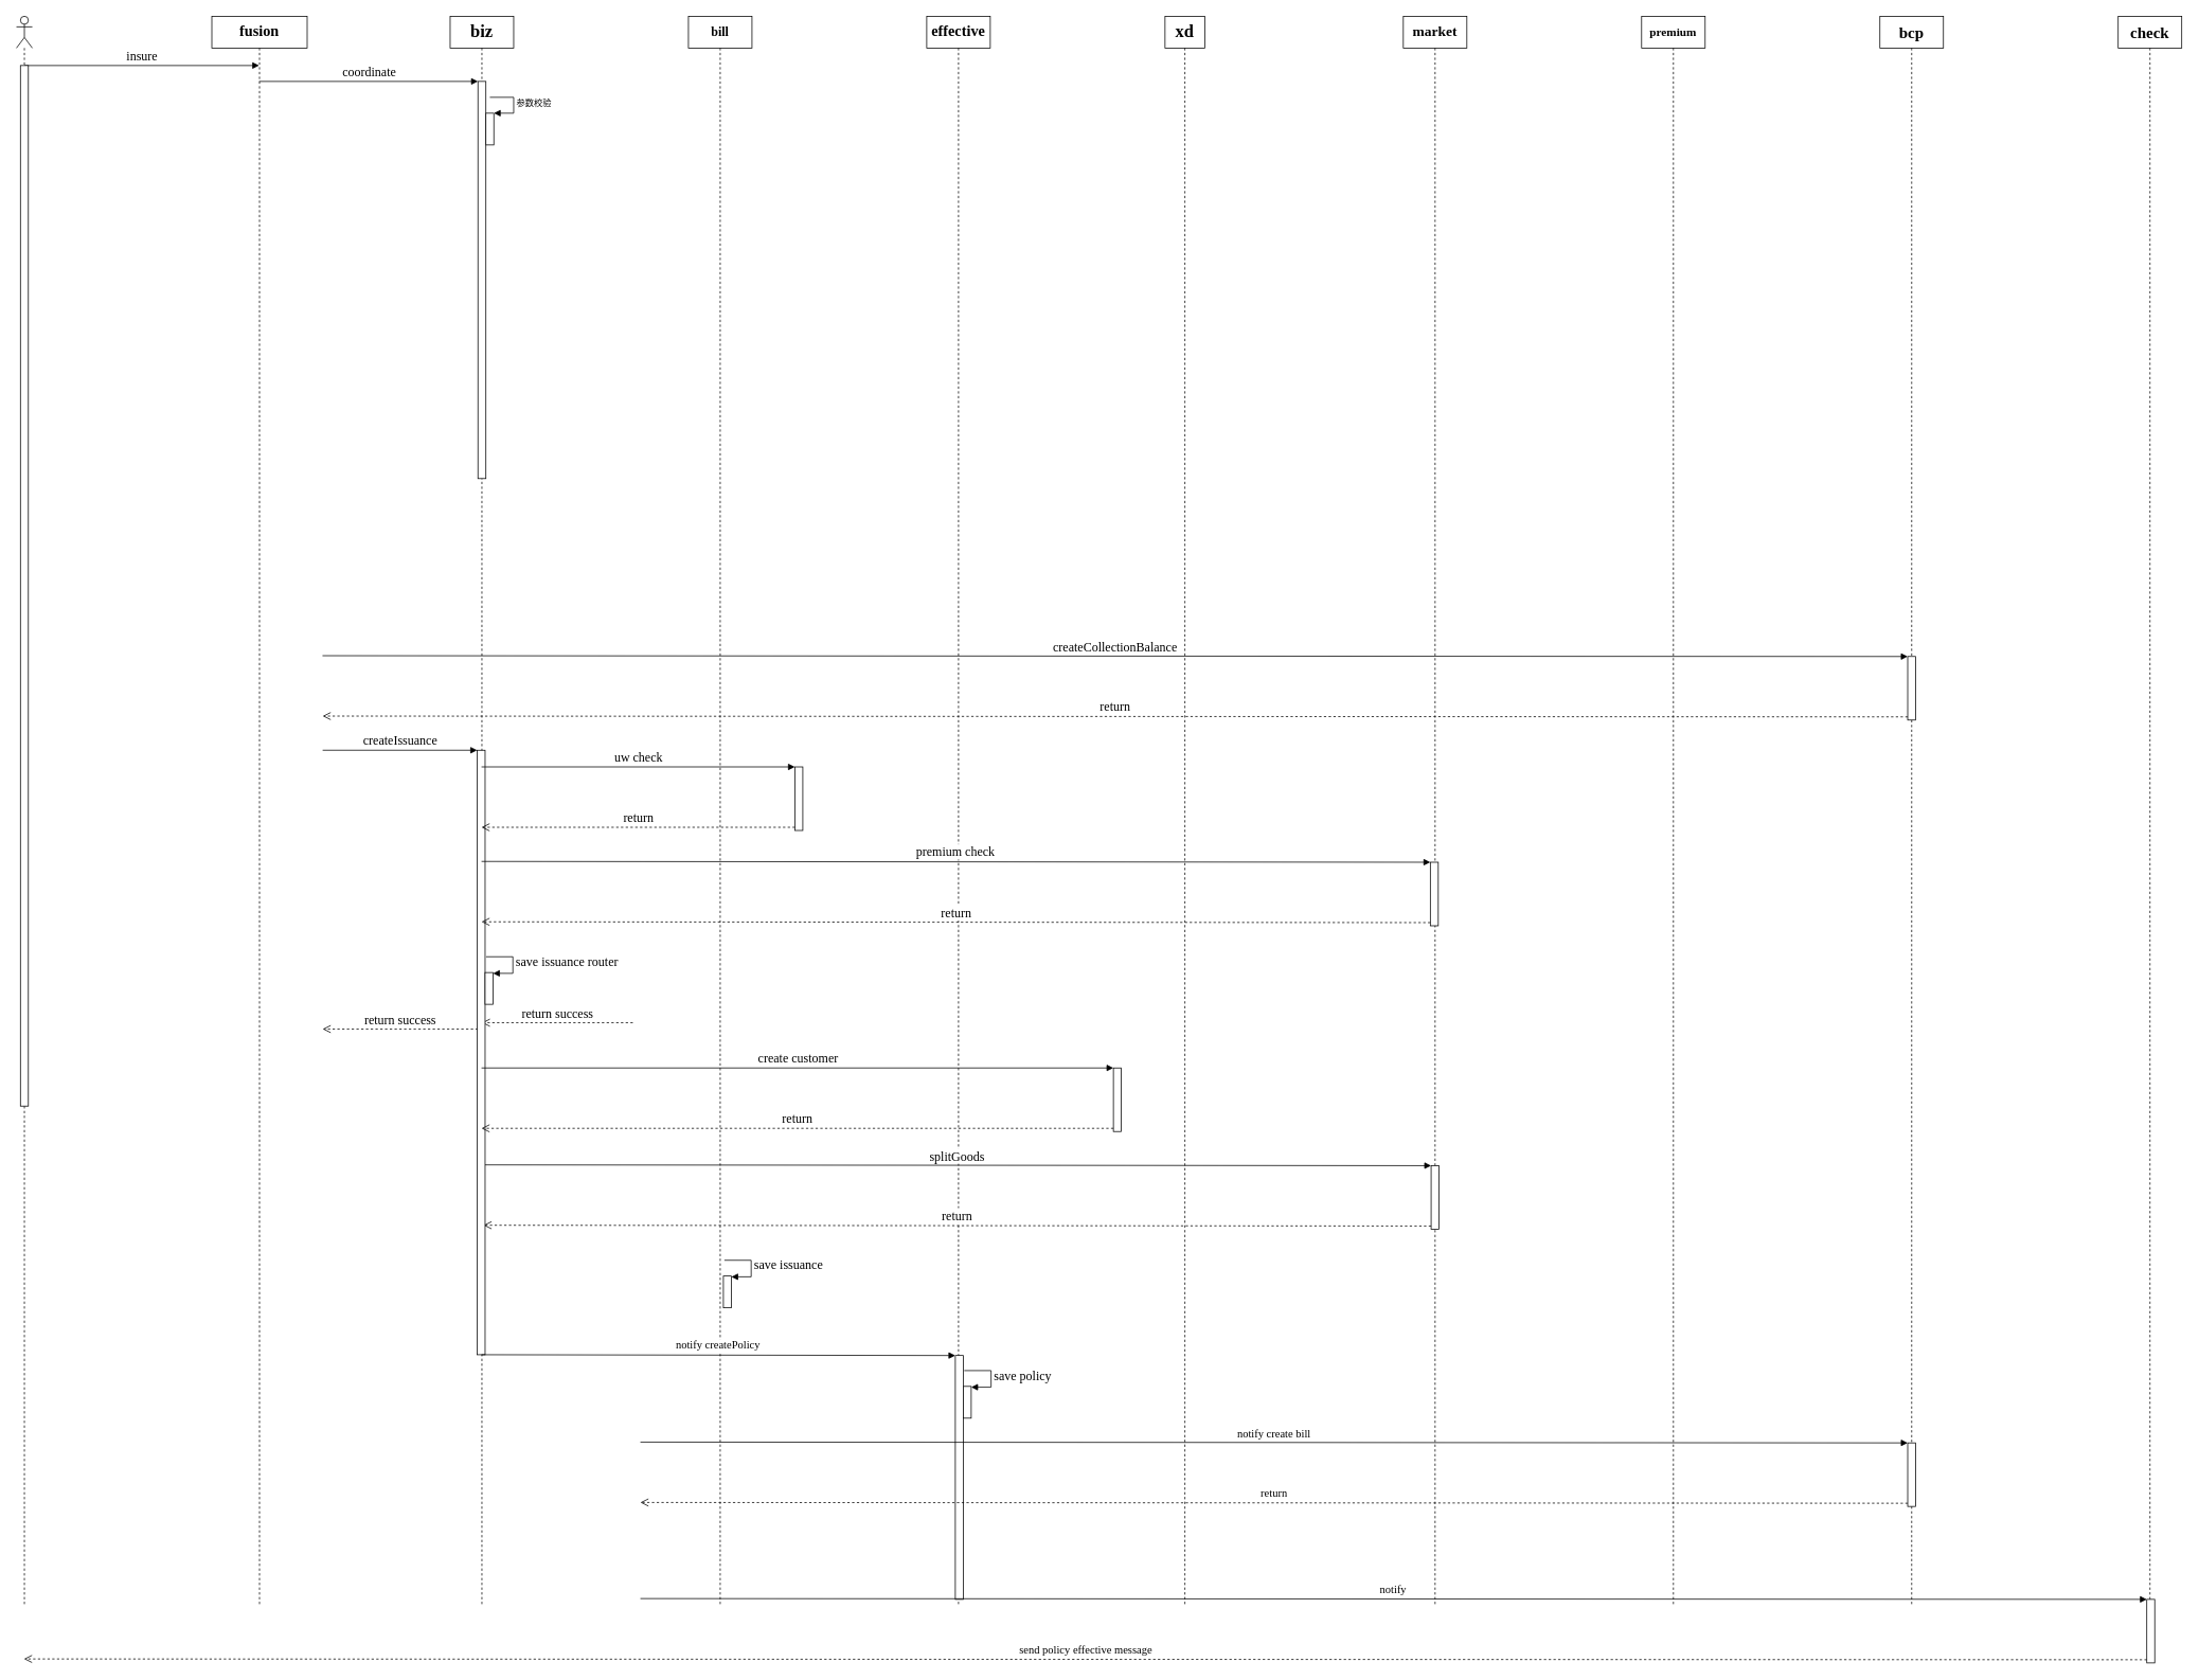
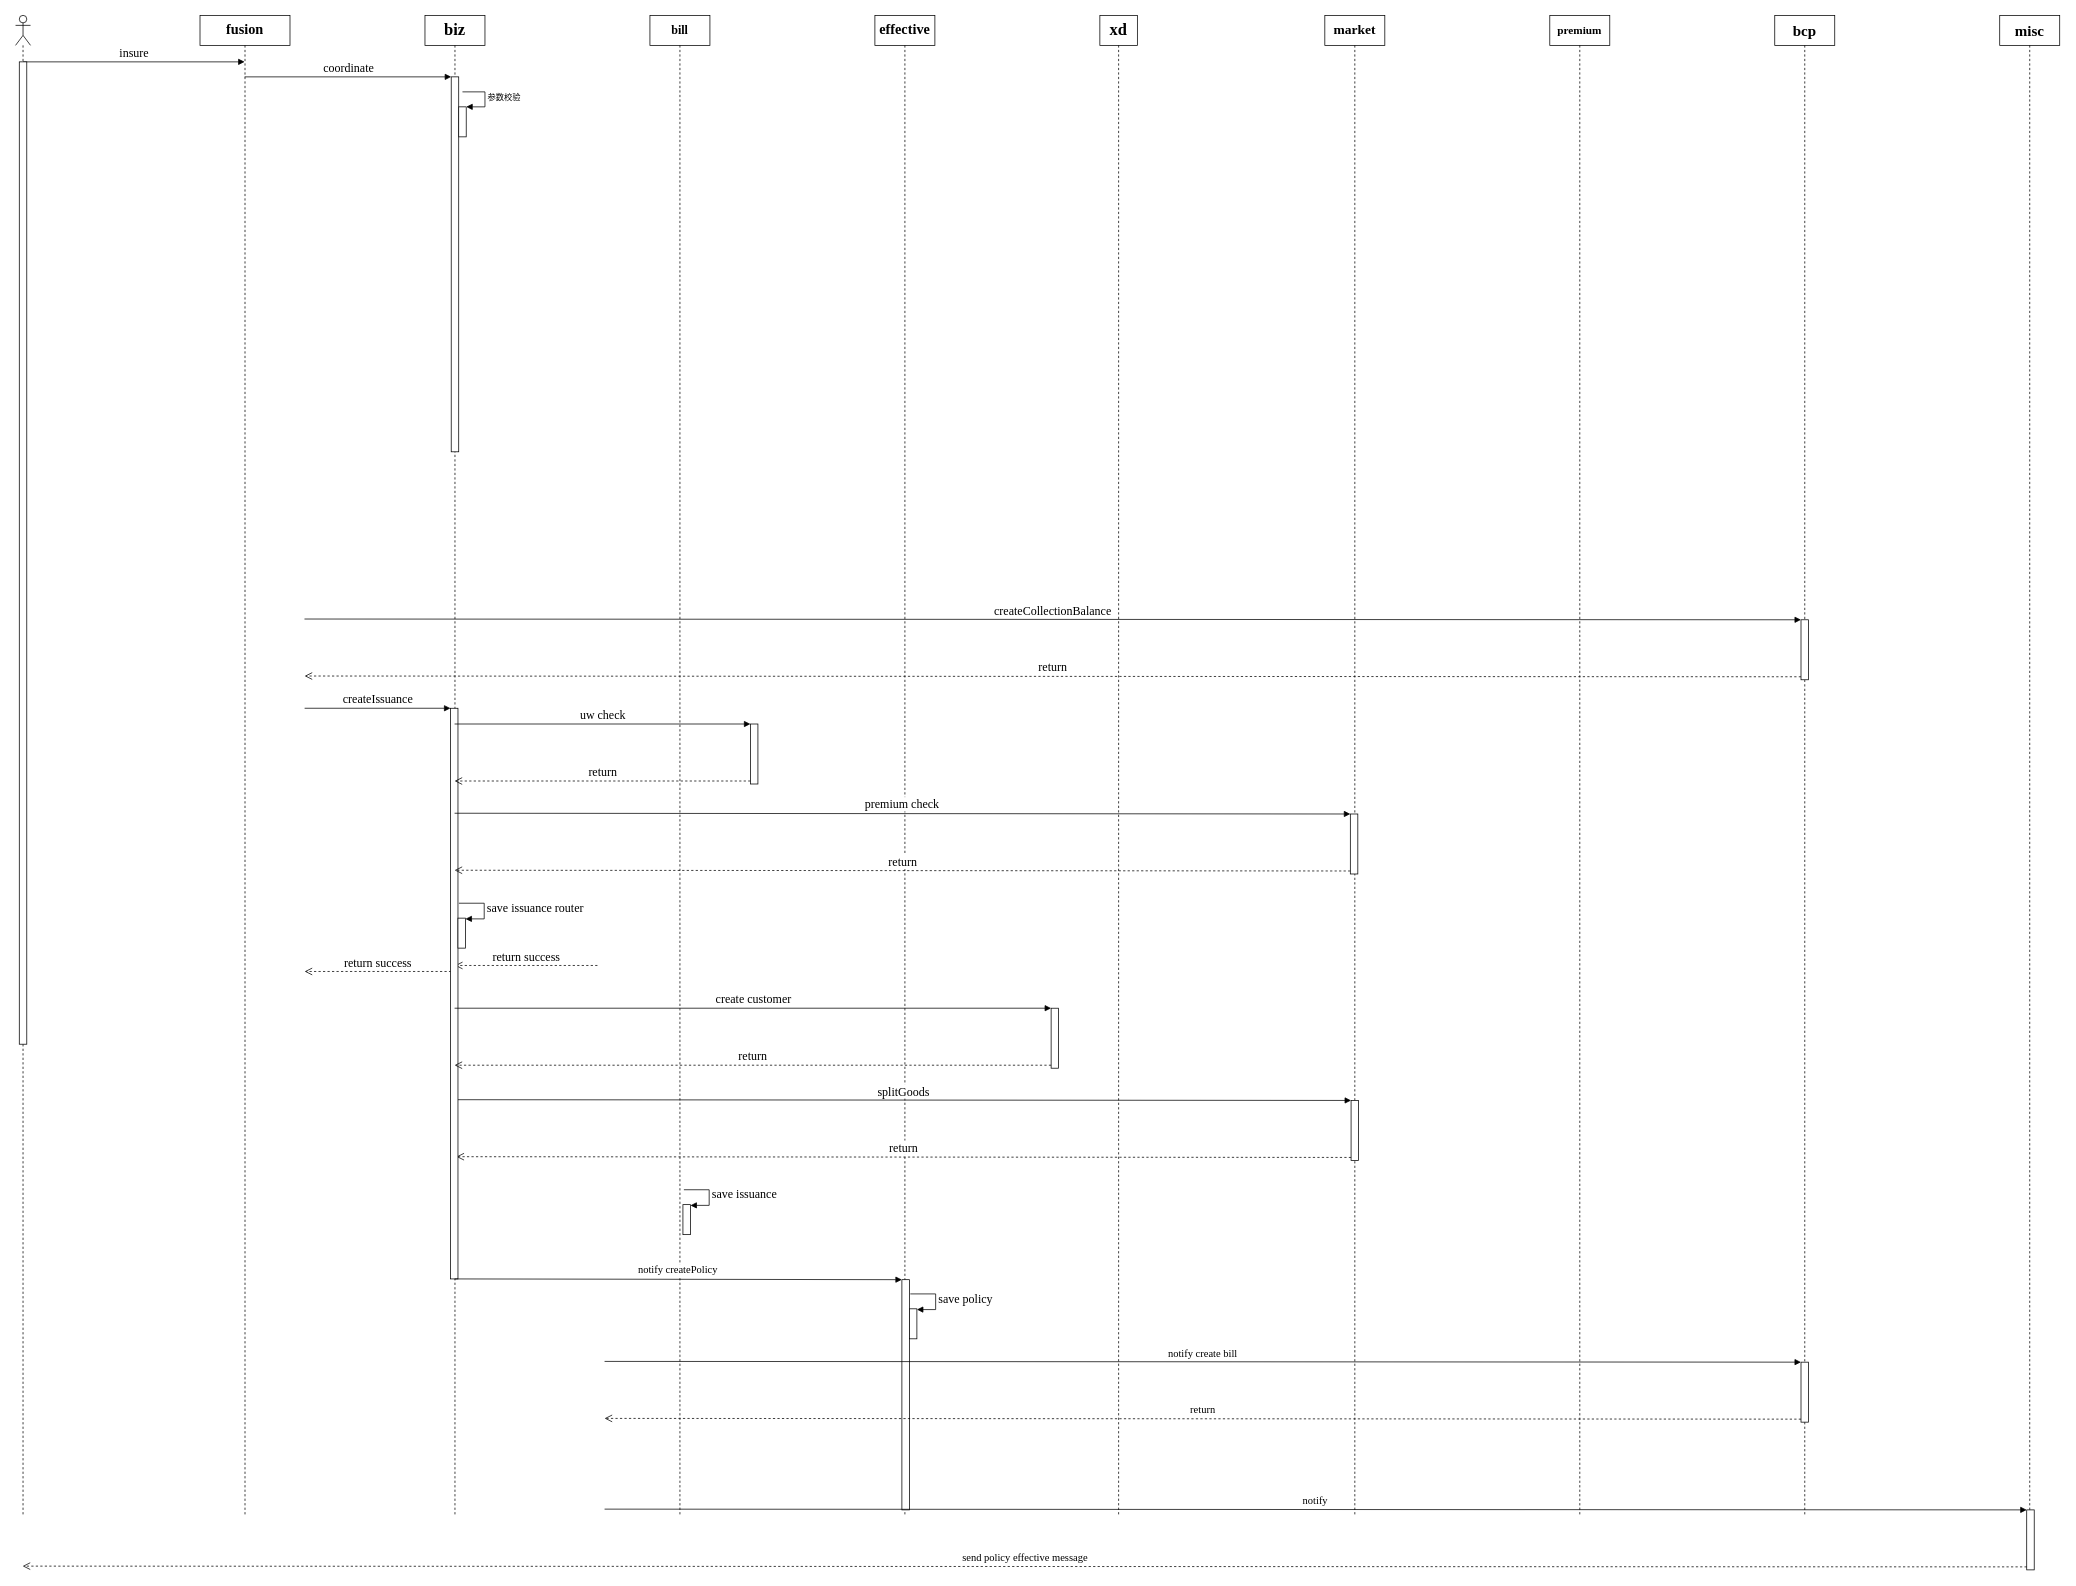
- <mxCell id="20" value="check" style="shape=umlLifeline;perimeter=lifelinePerimeter;whiteSpace=wrap;html=1;container=1;collapsible=0;recursiveResize=0;outlineConnect=0;fontFamily=Lucida Console;fontSize=20;fontStyle=1" parent="1" vertex="1"><mxGeometry x="2666" y="20" width="80" height="2000" as="geometry" /></mxCell>
+ <mxCell id="20" value="misc" style="shape=umlLifeline;perimeter=lifelinePerimeter;whiteSpace=wrap;html=1;container=1;collapsible=0;recursiveResize=0;outlineConnect=0;fontFamily=Lucida Console;fontSize=20;fontStyle=1" parent="1" vertex="1"><mxGeometry x="2666" y="20" width="80" height="2000" as="geometry" /></mxCell>
